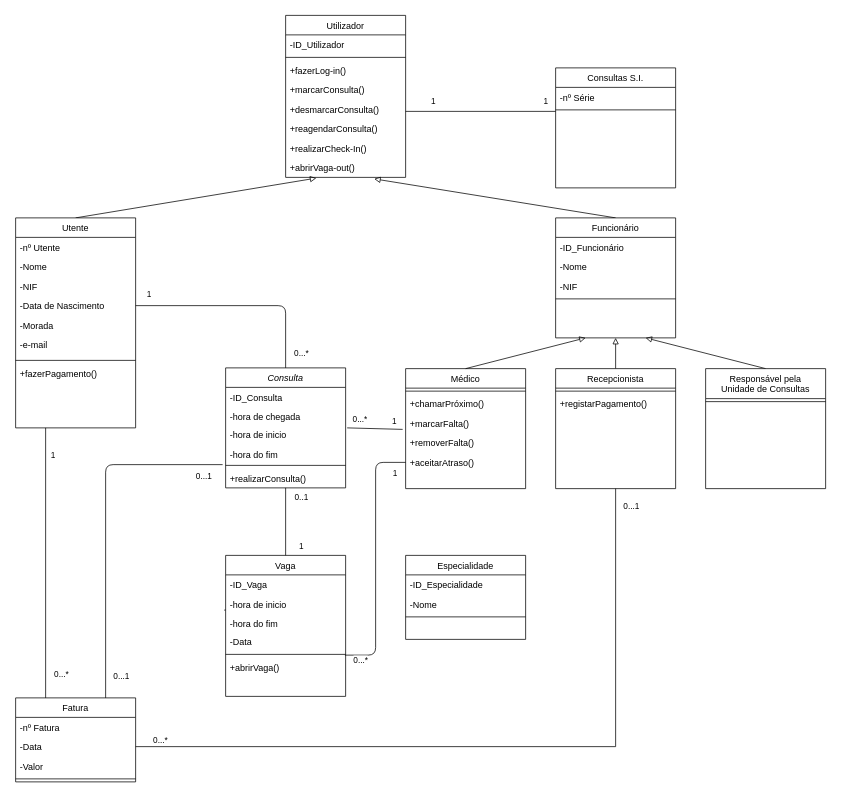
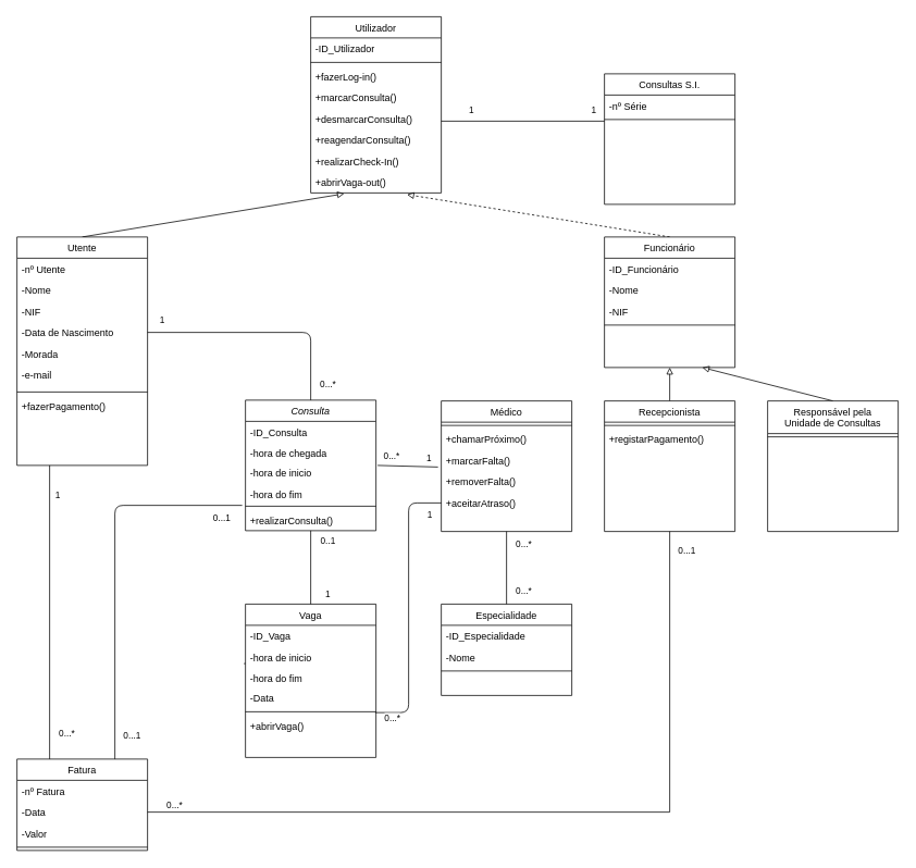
- <mxCell id="25" style="rounded=0;orthogonalLoop=1;jettySize=auto;html=1;endArrow=block;endFill=0;exitX=0.5;exitY=0;exitDx=0;exitDy=0;entryX=0.738;entryY=1.077;entryDx=0;entryDy=0;entryPerimeter=0;" parent="1" source="26" target="40" edge="1"><mxGeometry relative="1" as="geometry"><mxPoint x="570" y="280" as="sourcePoint" /><mxPoint x="430" y="240" as="targetPoint" /></mxGeometry></mxCell>
+ <mxCell id="25" style="rounded=0;orthogonalLoop=1;jettySize=auto;html=1;endArrow=block;endFill=0;exitX=0.5;exitY=0;exitDx=0;exitDy=0;entryX=0.738;entryY=1.077;entryDx=0;entryDy=0;entryPerimeter=0;dashed=1;" parent="1" source="26" target="40" edge="1"><mxGeometry relative="1" as="geometry"><mxPoint x="570" y="280" as="sourcePoint" /><mxPoint x="430" y="240" as="targetPoint" /></mxGeometry></mxCell>
- <mxCell id="31" value="" style="endArrow=block;html=1;exitX=0.5;exitY=0;exitDx=0;exitDy=0;endFill=0;entryX=0.25;entryY=1;entryDx=0;entryDy=0;" parent="1" source="2" target="26" edge="1"><mxGeometry width="50" height="50" relative="1" as="geometry"><mxPoint x="500" y="380" as="sourcePoint" /><mxPoint x="580" y="490" as="targetPoint" /></mxGeometry></mxCell>
+ <mxCell id="59" value="" style="endArrow=none;html=1;entryX=0.5;entryY=1;entryDx=0;entryDy=0;exitX=0.5;exitY=0;exitDx=0;exitDy=0;" parent="1" source="55" target="2" edge="1"><mxGeometry width="50" height="50" relative="1" as="geometry"><mxPoint x="680" y="820" as="sourcePoint" /><mxPoint x="730" y="770" as="targetPoint" /></mxGeometry></mxCell>
+ <mxCell id="60" value="0...*" style="edgeLabel;html=1;align=center;verticalAlign=middle;resizable=0;points=[];" parent="59" vertex="1" connectable="0"><mxGeometry x="-0.625" y="-2" relative="1" as="geometry"><mxPoint x="18" as="offset" /></mxGeometry></mxCell>
+ <mxCell id="61" value="0...*" style="edgeLabel;html=1;align=center;verticalAlign=middle;resizable=0;points=[];" parent="59" vertex="1" connectable="0"><mxGeometry x="0.656" y="-2" relative="1" as="geometry"><mxPoint x="18" as="offset" /></mxGeometry></mxCell>
